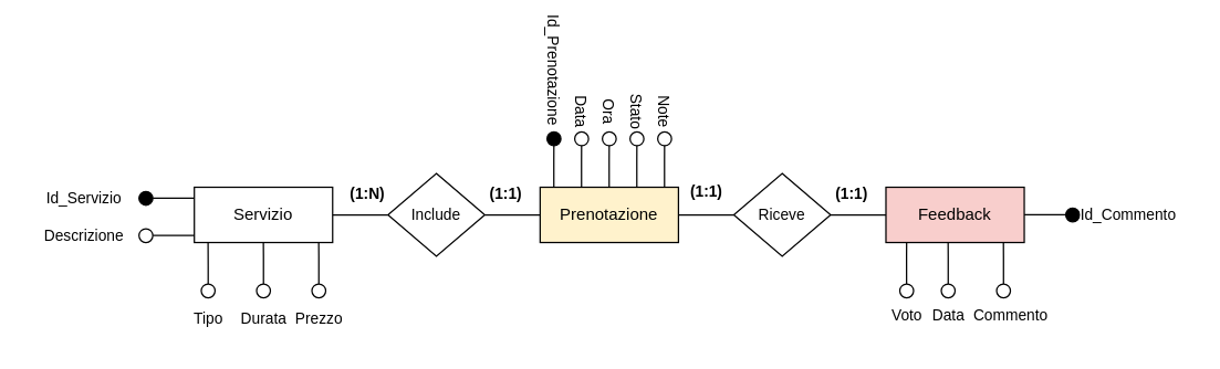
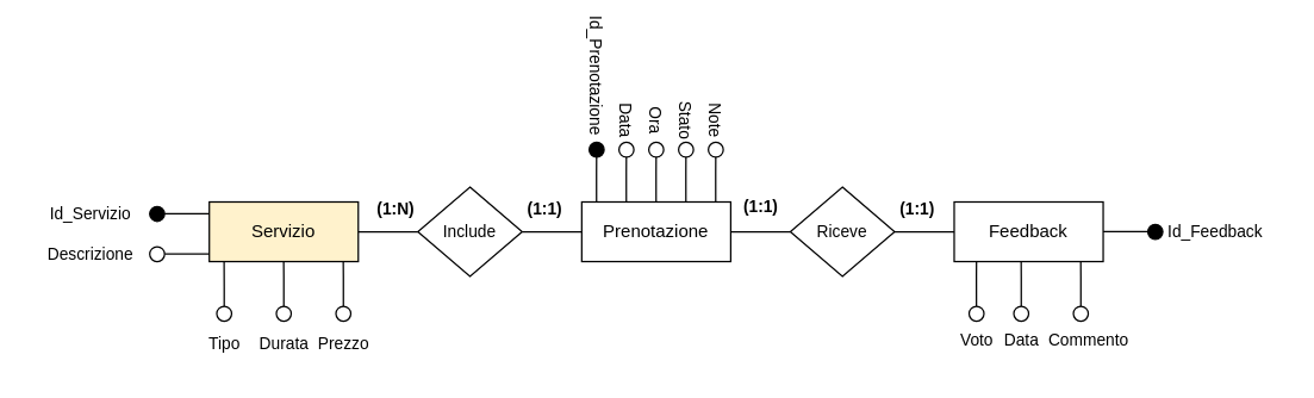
- <mxCell id="11" value="Servizio" style="whiteSpace=wrap;html=1;align=center;" parent="1" vertex="1"><mxGeometry x="140" y="120" width="100" height="40" as="geometry" /></mxCell>
+ <mxCell id="11" value="Servizio" style="whiteSpace=wrap;html=1;align=center;fillColor=#fff2cc;" parent="1" vertex="1"><mxGeometry x="140" y="120" width="100" height="40" as="geometry" /></mxCell>
- <mxCell id="7" value="Prenotazione" style="whiteSpace=wrap;html=1;align=center;fillColor=#fff2cc;" parent="1" vertex="1"><mxGeometry x="390" y="120" width="100" height="40" as="geometry" /></mxCell>
+ <mxCell id="7" value="Prenotazione" style="whiteSpace=wrap;html=1;align=center;" parent="1" vertex="1"><mxGeometry x="390" y="120" width="100" height="40" as="geometry" /></mxCell>
- <mxCell id="13" value="Feedback" style="whiteSpace=wrap;html=1;align=center;fillColor=#f8cecc;" parent="1" vertex="1"><mxGeometry x="640" y="120" width="100" height="40" as="geometry" /></mxCell>
+ <mxCell id="13" value="Feedback" style="whiteSpace=wrap;html=1;align=center;" parent="1" vertex="1"><mxGeometry x="640" y="120" width="100" height="40" as="geometry" /></mxCell>
- <mxCell id="44" value="Id_Commento" style="text;html=1;align=center;verticalAlign=middle;resizable=0;points=[];autosize=1;strokeColor=none;fillColor=none;fontFamily=Helvetica;fontSize=11;fontColor=default;labelBackgroundColor=default;" parent="1" vertex="1"><mxGeometry x="770" y="125" width="90" height="30" as="geometry" /></mxCell>
+ <mxCell id="44" value="Id_Feedback" style="text;html=1;align=center;verticalAlign=middle;resizable=0;points=[];autosize=1;strokeColor=none;fillColor=none;fontFamily=Helvetica;fontSize=11;fontColor=default;labelBackgroundColor=default;" parent="1" vertex="1"><mxGeometry x="770" y="125" width="90" height="30" as="geometry" /></mxCell>
